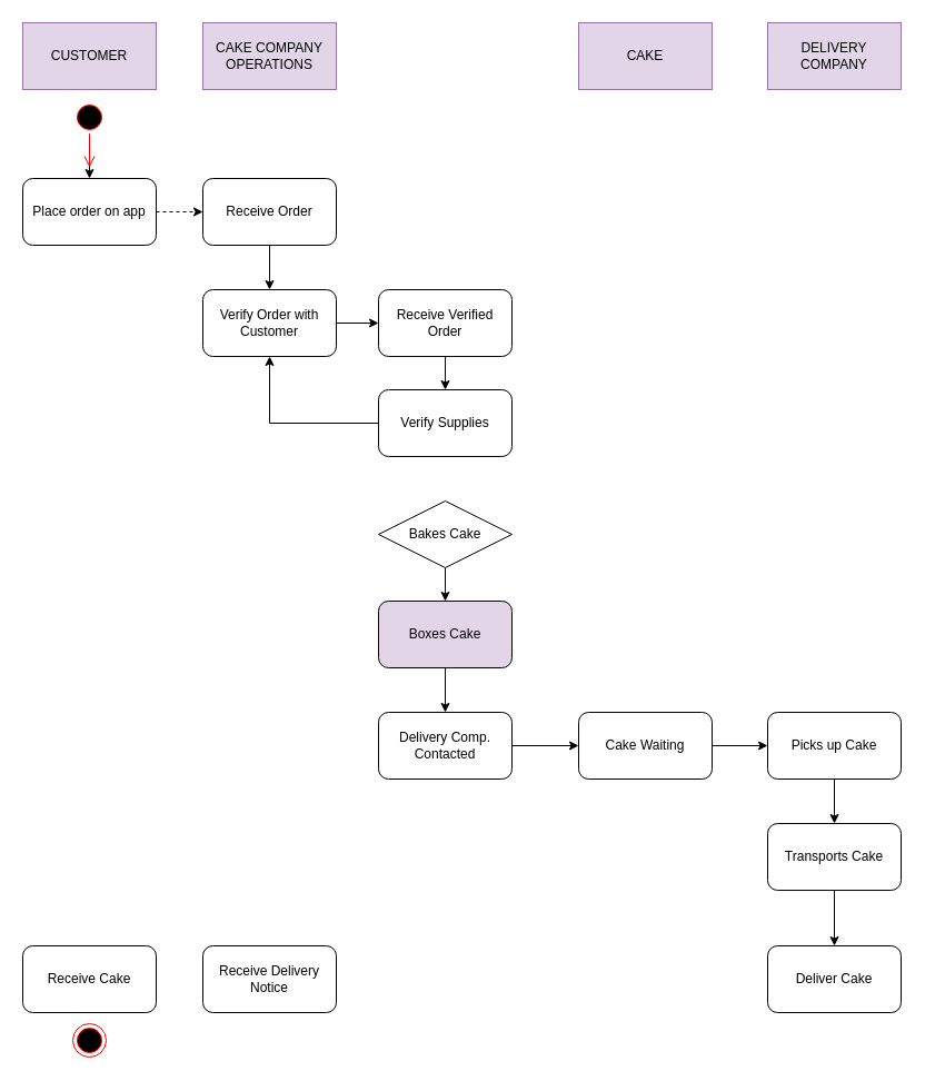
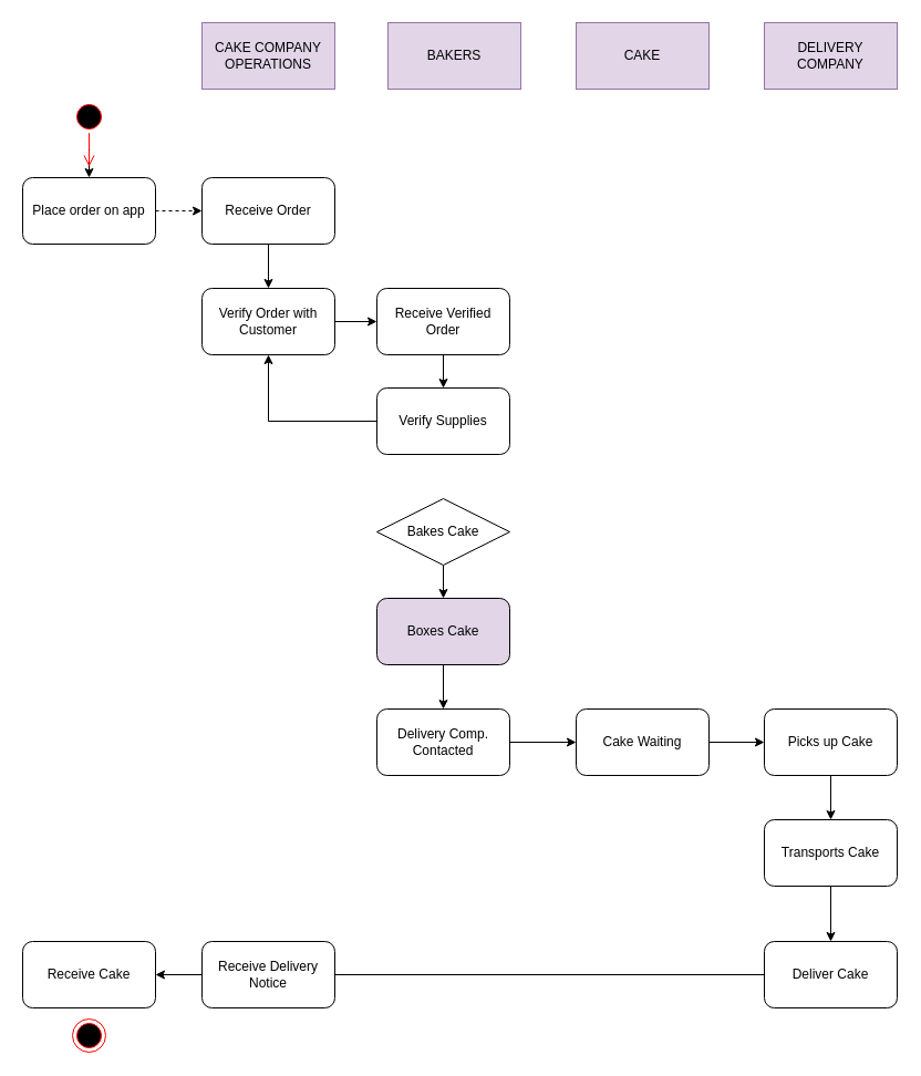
- <mxCell id="2" value="CUSTOMER" style="rounded=0;whiteSpace=wrap;html=1;fillColor=#e1d5e7;strokeColor=#9673a6;" vertex="1" parent="1"><mxGeometry x="20" y="20" width="120" height="60" as="geometry" /></mxCell>
+ <mxCell id="4" value="BAKERS" style="rounded=0;whiteSpace=wrap;html=1;fillColor=#e1d5e7;strokeColor=#9673a6;" vertex="1" parent="1"><mxGeometry x="350" y="20" width="120" height="60" as="geometry" /></mxCell>
+ <mxCell id="32" value="" style="edgeStyle=orthogonalEdgeStyle;rounded=0;orthogonalLoop=1;jettySize=auto;html=1;" edge="1" parent="1" source="33" target="34"><mxGeometry relative="1" as="geometry" /></mxCell>
